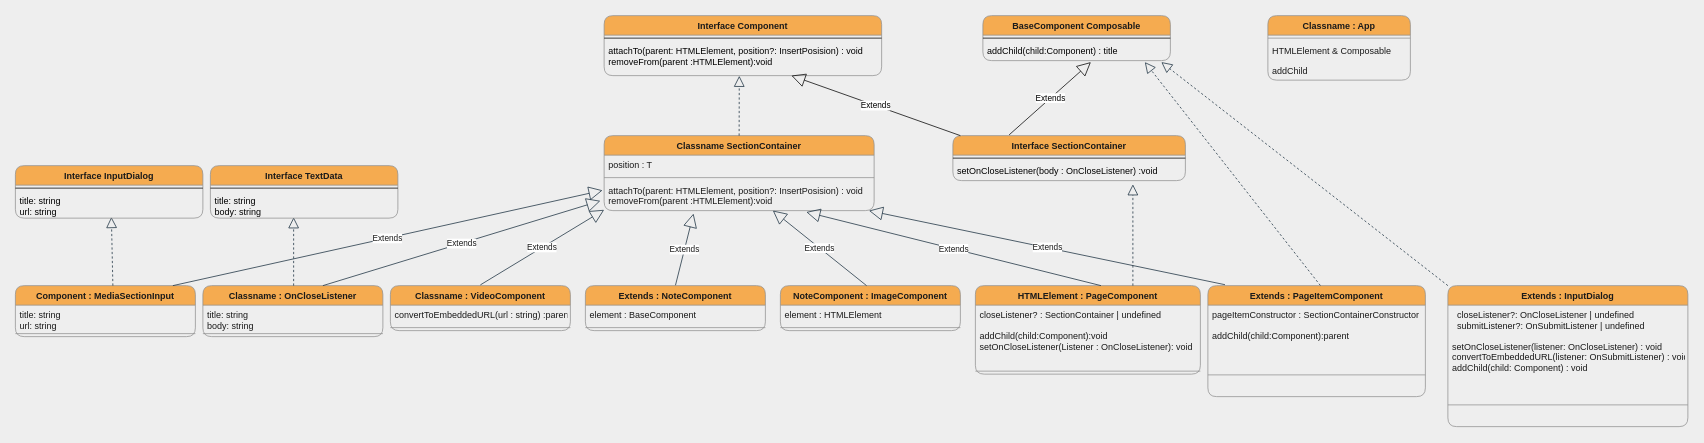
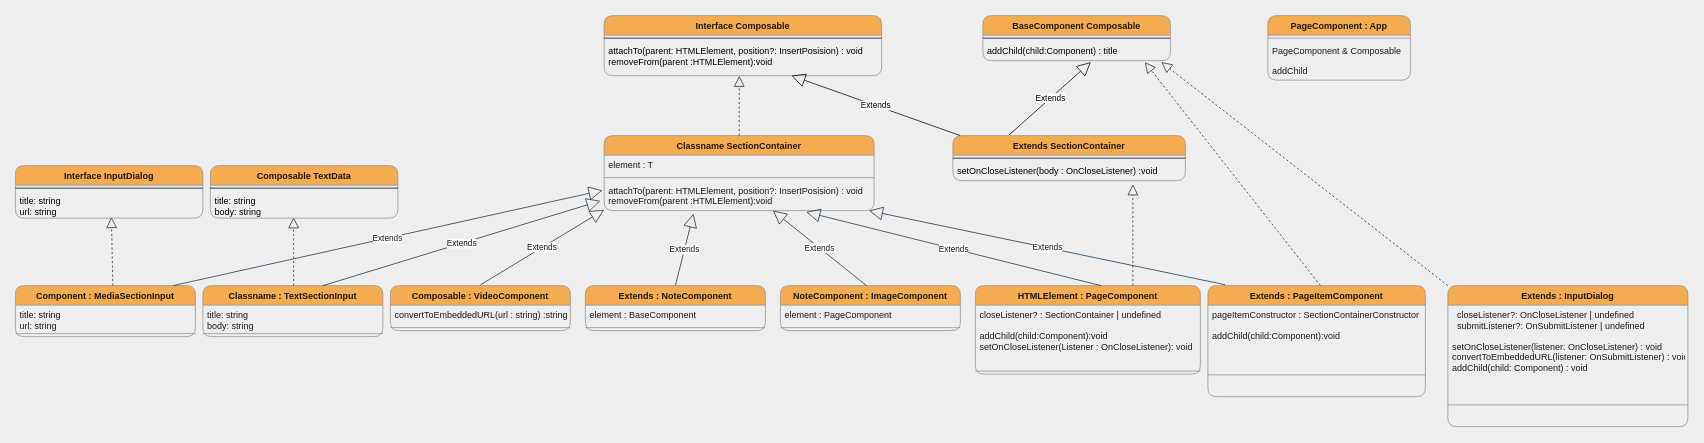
- <mxCell id="16" value="Interface Component" style="swimlane;fontStyle=1;align=center;verticalAlign=top;childLayout=stackLayout;horizontal=1;startSize=26;horizontalStack=0;resizeParent=1;resizeParentMax=0;resizeLast=0;collapsible=1;marginBottom=0;rounded=1;sketch=0;fontColor=#1A1A1A;strokeColor=#909090;fillColor=#F5AB50;" parent="1" vertex="1"><mxGeometry x="805" y="20" width="370" height="80" as="geometry" /></mxCell>
+ <mxCell id="16" value="Interface Composable" style="swimlane;fontStyle=1;align=center;verticalAlign=top;childLayout=stackLayout;horizontal=1;startSize=26;horizontalStack=0;resizeParent=1;resizeParentMax=0;resizeLast=0;collapsible=1;marginBottom=0;rounded=1;sketch=0;fontColor=#1A1A1A;strokeColor=#909090;fillColor=#F5AB50;" parent="1" vertex="1"><mxGeometry x="805" y="20" width="370" height="80" as="geometry" /></mxCell>
- <mxCell id="2" value="Classname : App" style="swimlane;fontStyle=1;align=center;verticalAlign=top;childLayout=stackLayout;horizontal=1;startSize=26;horizontalStack=0;resizeParent=1;resizeParentMax=0;resizeLast=0;collapsible=1;marginBottom=0;rounded=1;strokeColor=#909090;fillColor=#F5AB50;fontColor=#1A1A1A;" parent="1" vertex="1"><mxGeometry x="1690" y="20" width="190" height="86" as="geometry" /></mxCell>
+ <mxCell id="2" value="PageComponent : App" style="swimlane;fontStyle=1;align=center;verticalAlign=top;childLayout=stackLayout;horizontal=1;startSize=26;horizontalStack=0;resizeParent=1;resizeParentMax=0;resizeLast=0;collapsible=1;marginBottom=0;rounded=1;strokeColor=#909090;fillColor=#F5AB50;fontColor=#1A1A1A;" parent="1" vertex="1"><mxGeometry x="1690" y="20" width="190" height="86" as="geometry" /></mxCell>
- <mxCell id="4" value="HTMLElement &amp; Composable" style="text;strokeColor=none;fillColor=none;align=left;verticalAlign=top;spacingLeft=4;spacingRight=4;overflow=hidden;rotatable=0;points=[[0,0.5],[1,0.5]];portConstraint=eastwest;fontColor=#1A1A1A;" parent="2" vertex="1"><mxGeometry y="34" width="190" height="26" as="geometry" /></mxCell>
+ <mxCell id="4" value="PageComponent &amp; Composable" style="text;strokeColor=none;fillColor=none;align=left;verticalAlign=top;spacingLeft=4;spacingRight=4;overflow=hidden;rotatable=0;points=[[0,0.5],[1,0.5]];portConstraint=eastwest;fontColor=#1A1A1A;" parent="2" vertex="1"><mxGeometry y="34" width="190" height="26" as="geometry" /></mxCell>
- <mxCell id="34" value="Interface SectionContainer" style="swimlane;fontStyle=1;align=center;verticalAlign=top;childLayout=stackLayout;horizontal=1;startSize=26;horizontalStack=0;resizeParent=1;resizeParentMax=0;resizeLast=0;collapsible=1;marginBottom=0;rounded=1;sketch=0;fontColor=#1A1A1A;strokeColor=#909090;fillColor=#F5AB50;" parent="1" vertex="1"><mxGeometry x="1270" y="180" width="310" height="60" as="geometry" /></mxCell>
+ <mxCell id="34" value="Extends SectionContainer" style="swimlane;fontStyle=1;align=center;verticalAlign=top;childLayout=stackLayout;horizontal=1;startSize=26;horizontalStack=0;resizeParent=1;resizeParentMax=0;resizeLast=0;collapsible=1;marginBottom=0;rounded=1;sketch=0;fontColor=#1A1A1A;strokeColor=#909090;fillColor=#F5AB50;" parent="1" vertex="1"><mxGeometry x="1270" y="180" width="310" height="60" as="geometry" /></mxCell>
- <mxCell id="13" value="position : T" style="text;strokeColor=none;fillColor=none;align=left;verticalAlign=top;spacingLeft=4;spacingRight=4;overflow=hidden;rotatable=0;points=[[0,0.5],[1,0.5]];portConstraint=eastwest;fontColor=#1A1A1A;" parent="12" vertex="1"><mxGeometry y="26" width="360" height="26" as="geometry" /></mxCell>
+ <mxCell id="13" value="element : T" style="text;strokeColor=none;fillColor=none;align=left;verticalAlign=top;spacingLeft=4;spacingRight=4;overflow=hidden;rotatable=0;points=[[0,0.5],[1,0.5]];portConstraint=eastwest;fontColor=#1A1A1A;" parent="12" vertex="1"><mxGeometry y="26" width="360" height="26" as="geometry" /></mxCell>
- <mxCell id="56" value="Interface TextData" style="swimlane;fontStyle=1;align=center;verticalAlign=top;childLayout=stackLayout;horizontal=1;startSize=26;horizontalStack=0;resizeParent=1;resizeParentMax=0;resizeLast=0;collapsible=1;marginBottom=0;rounded=1;sketch=0;fontColor=#1A1A1A;strokeColor=#909090;fillColor=#F5AB50;" vertex="1" parent="1"><mxGeometry x="280" y="220" width="250" height="70" as="geometry" /></mxCell>
+ <mxCell id="56" value="Composable TextData" style="swimlane;fontStyle=1;align=center;verticalAlign=top;childLayout=stackLayout;horizontal=1;startSize=26;horizontalStack=0;resizeParent=1;resizeParentMax=0;resizeLast=0;collapsible=1;marginBottom=0;rounded=1;sketch=0;fontColor=#1A1A1A;strokeColor=#909090;fillColor=#F5AB50;" vertex="1" parent="1"><mxGeometry x="280" y="220" width="250" height="70" as="geometry" /></mxCell>
- <mxCell id="51" value="Classname : OnCloseListener" style="swimlane;fontStyle=1;align=center;verticalAlign=top;childLayout=stackLayout;horizontal=1;startSize=26;horizontalStack=0;resizeParent=1;resizeParentMax=0;resizeLast=0;collapsible=1;marginBottom=0;rounded=1;strokeColor=#909090;fillColor=#F5AB50;fontColor=#1A1A1A;" vertex="1" parent="1"><mxGeometry x="270" y="380" width="240" height="68" as="geometry" /></mxCell>
+ <mxCell id="51" value="Classname : TextSectionInput" style="swimlane;fontStyle=1;align=center;verticalAlign=top;childLayout=stackLayout;horizontal=1;startSize=26;horizontalStack=0;resizeParent=1;resizeParentMax=0;resizeLast=0;collapsible=1;marginBottom=0;rounded=1;strokeColor=#909090;fillColor=#F5AB50;fontColor=#1A1A1A;" vertex="1" parent="1"><mxGeometry x="270" y="380" width="240" height="68" as="geometry" /></mxCell>
- <mxCell id="6" value="Classname : VideoComponent" style="swimlane;fontStyle=1;align=center;verticalAlign=top;childLayout=stackLayout;horizontal=1;startSize=26;horizontalStack=0;resizeParent=1;resizeParentMax=0;resizeLast=0;collapsible=1;marginBottom=0;rounded=1;strokeColor=#909090;fillColor=#F5AB50;fontColor=#1A1A1A;" parent="1" vertex="1"><mxGeometry x="520" y="380" width="240" height="60" as="geometry" /></mxCell>
+ <mxCell id="6" value="Composable : VideoComponent" style="swimlane;fontStyle=1;align=center;verticalAlign=top;childLayout=stackLayout;horizontal=1;startSize=26;horizontalStack=0;resizeParent=1;resizeParentMax=0;resizeLast=0;collapsible=1;marginBottom=0;rounded=1;strokeColor=#909090;fillColor=#F5AB50;fontColor=#1A1A1A;" parent="1" vertex="1"><mxGeometry x="520" y="380" width="240" height="60" as="geometry" /></mxCell>
- <mxCell id="7" value="convertToEmbeddedURL(url : string) :parent" style="text;strokeColor=none;fillColor=none;align=left;verticalAlign=top;spacingLeft=4;spacingRight=4;overflow=hidden;rotatable=0;points=[[0,0.5],[1,0.5]];portConstraint=eastwest;fontColor=#1A1A1A;" parent="6" vertex="1"><mxGeometry y="26" width="240" height="26" as="geometry" /></mxCell>
+ <mxCell id="7" value="convertToEmbeddedURL(url : string) :string" style="text;strokeColor=none;fillColor=none;align=left;verticalAlign=top;spacingLeft=4;spacingRight=4;overflow=hidden;rotatable=0;points=[[0,0.5],[1,0.5]];portConstraint=eastwest;fontColor=#1A1A1A;" parent="6" vertex="1"><mxGeometry y="26" width="240" height="26" as="geometry" /></mxCell>
- <mxCell id="10" value="element : HTMLElement" style="text;strokeColor=none;fillColor=none;align=left;verticalAlign=top;spacingLeft=4;spacingRight=4;overflow=hidden;rotatable=0;points=[[0,0.5],[1,0.5]];portConstraint=eastwest;fontColor=#1A1A1A;" parent="9" vertex="1"><mxGeometry y="26" width="240" height="26" as="geometry" /></mxCell>
+ <mxCell id="10" value="element : PageComponent" style="text;strokeColor=none;fillColor=none;align=left;verticalAlign=top;spacingLeft=4;spacingRight=4;overflow=hidden;rotatable=0;points=[[0,0.5],[1,0.5]];portConstraint=eastwest;fontColor=#1A1A1A;" parent="9" vertex="1"><mxGeometry y="26" width="240" height="26" as="geometry" /></mxCell>
- <mxCell id="31" value="pageItemConstructor : SectionContainerConstructor&#10;&#10;addChild(child:Component):parent" style="text;strokeColor=none;fillColor=none;align=left;verticalAlign=top;spacingLeft=4;spacingRight=4;overflow=hidden;rotatable=0;points=[[0,0.5],[1,0.5]];portConstraint=eastwest;fontColor=#1A1A1A;" parent="30" vertex="1"><mxGeometry y="26" width="290" height="64" as="geometry" /></mxCell>
+ <mxCell id="31" value="pageItemConstructor : SectionContainerConstructor&#10;&#10;addChild(child:Component):void" style="text;strokeColor=none;fillColor=none;align=left;verticalAlign=top;spacingLeft=4;spacingRight=4;overflow=hidden;rotatable=0;points=[[0,0.5],[1,0.5]];portConstraint=eastwest;fontColor=#1A1A1A;" parent="30" vertex="1"><mxGeometry y="26" width="290" height="64" as="geometry" /></mxCell>
